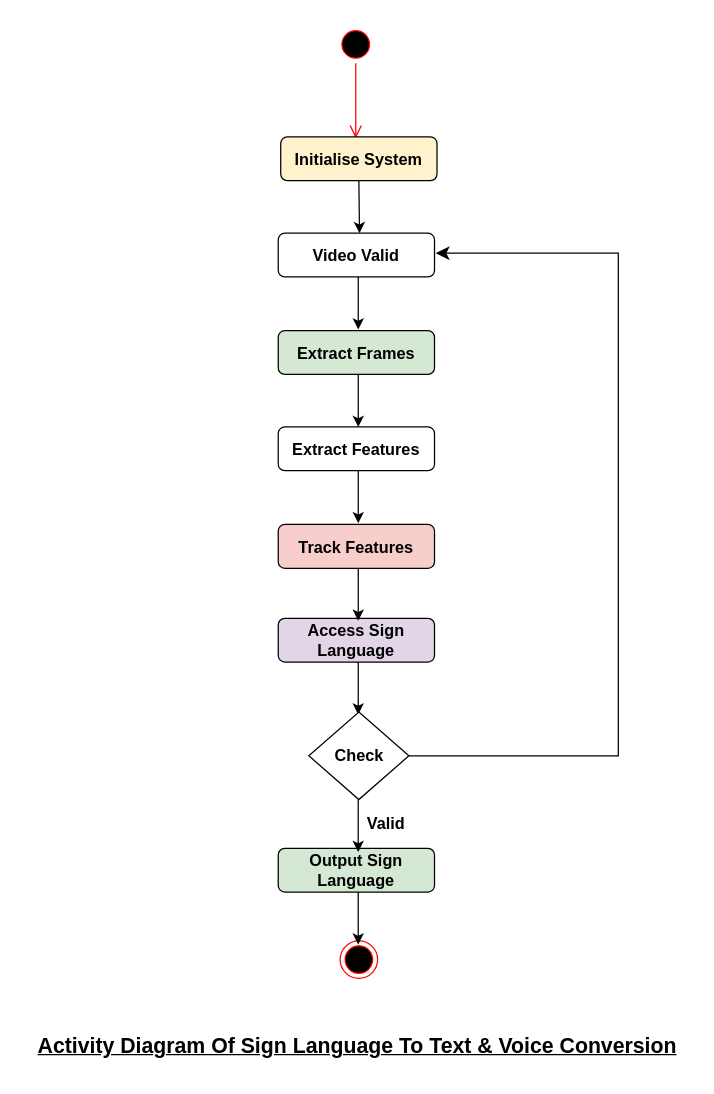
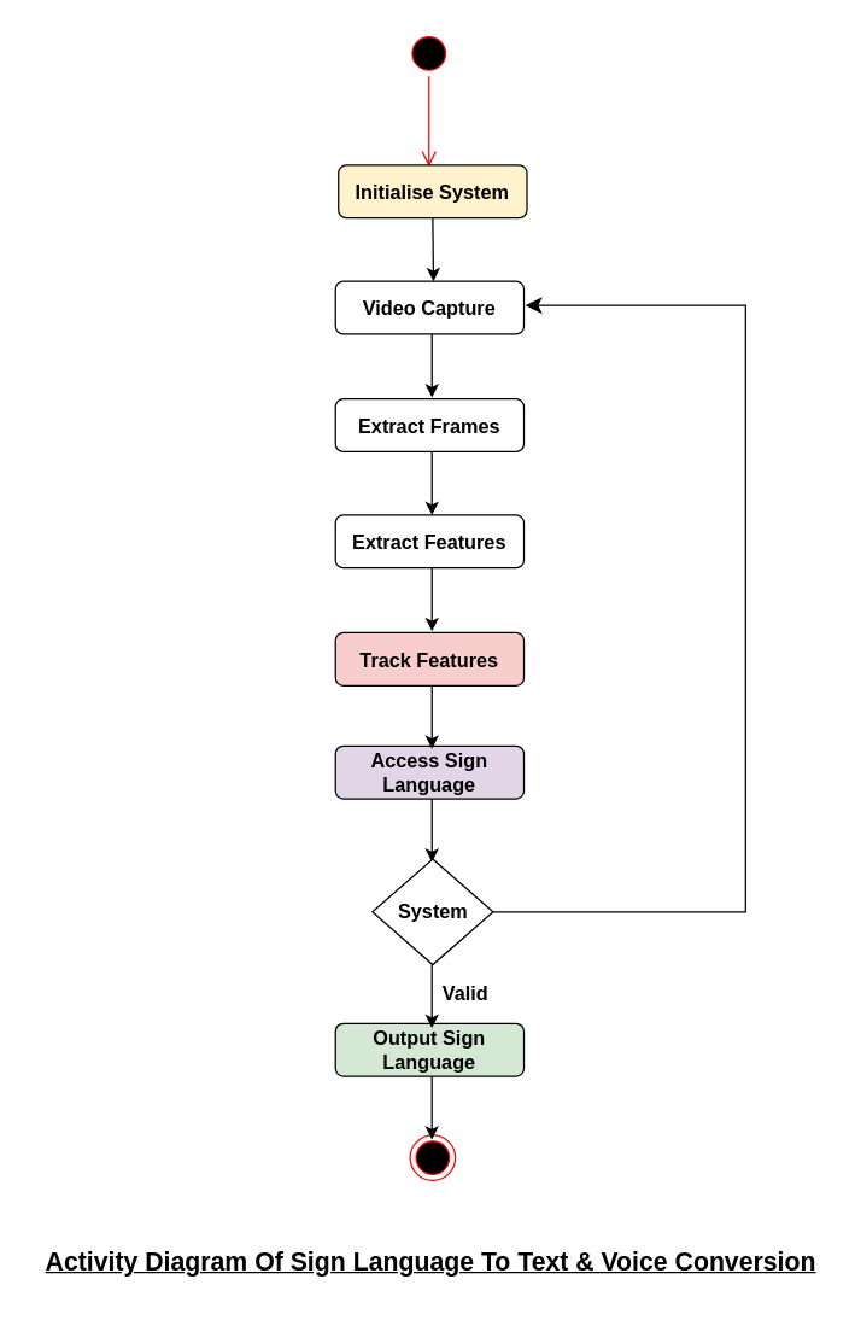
- <mxCell id="6" value="Video Valid" style="rounded=1;whiteSpace=wrap;html=1;fontStyle=1;fontSize=13;" vertex="1" parent="1"><mxGeometry x="222" y="186" width="125" height="35" as="geometry" /></mxCell>
+ <mxCell id="6" value="Video Capture" style="rounded=1;whiteSpace=wrap;html=1;fontStyle=1;fontSize=13;" vertex="1" parent="1"><mxGeometry x="222" y="186" width="125" height="35" as="geometry" /></mxCell>
- <mxCell id="7" value="Extract Frames" style="rounded=1;whiteSpace=wrap;html=1;fontStyle=1;fontSize=13;fillColor=#d5e8d4;" vertex="1" parent="1"><mxGeometry x="222" y="264" width="125" height="35" as="geometry" /></mxCell>
+ <mxCell id="7" value="Extract Frames" style="rounded=1;whiteSpace=wrap;html=1;fontStyle=1;fontSize=13;" vertex="1" parent="1"><mxGeometry x="222" y="264" width="125" height="35" as="geometry" /></mxCell>
- <mxCell id="16" value="Check" style="rhombus;whiteSpace=wrap;html=1;fontStyle=1;fontSize=13;" vertex="1" parent="1"><mxGeometry x="246.5" y="569" width="80" height="70" as="geometry" /></mxCell>
+ <mxCell id="16" value="System" style="rhombus;whiteSpace=wrap;html=1;fontStyle=1;fontSize=13;" vertex="1" parent="1"><mxGeometry x="246.5" y="569" width="80" height="70" as="geometry" /></mxCell>
